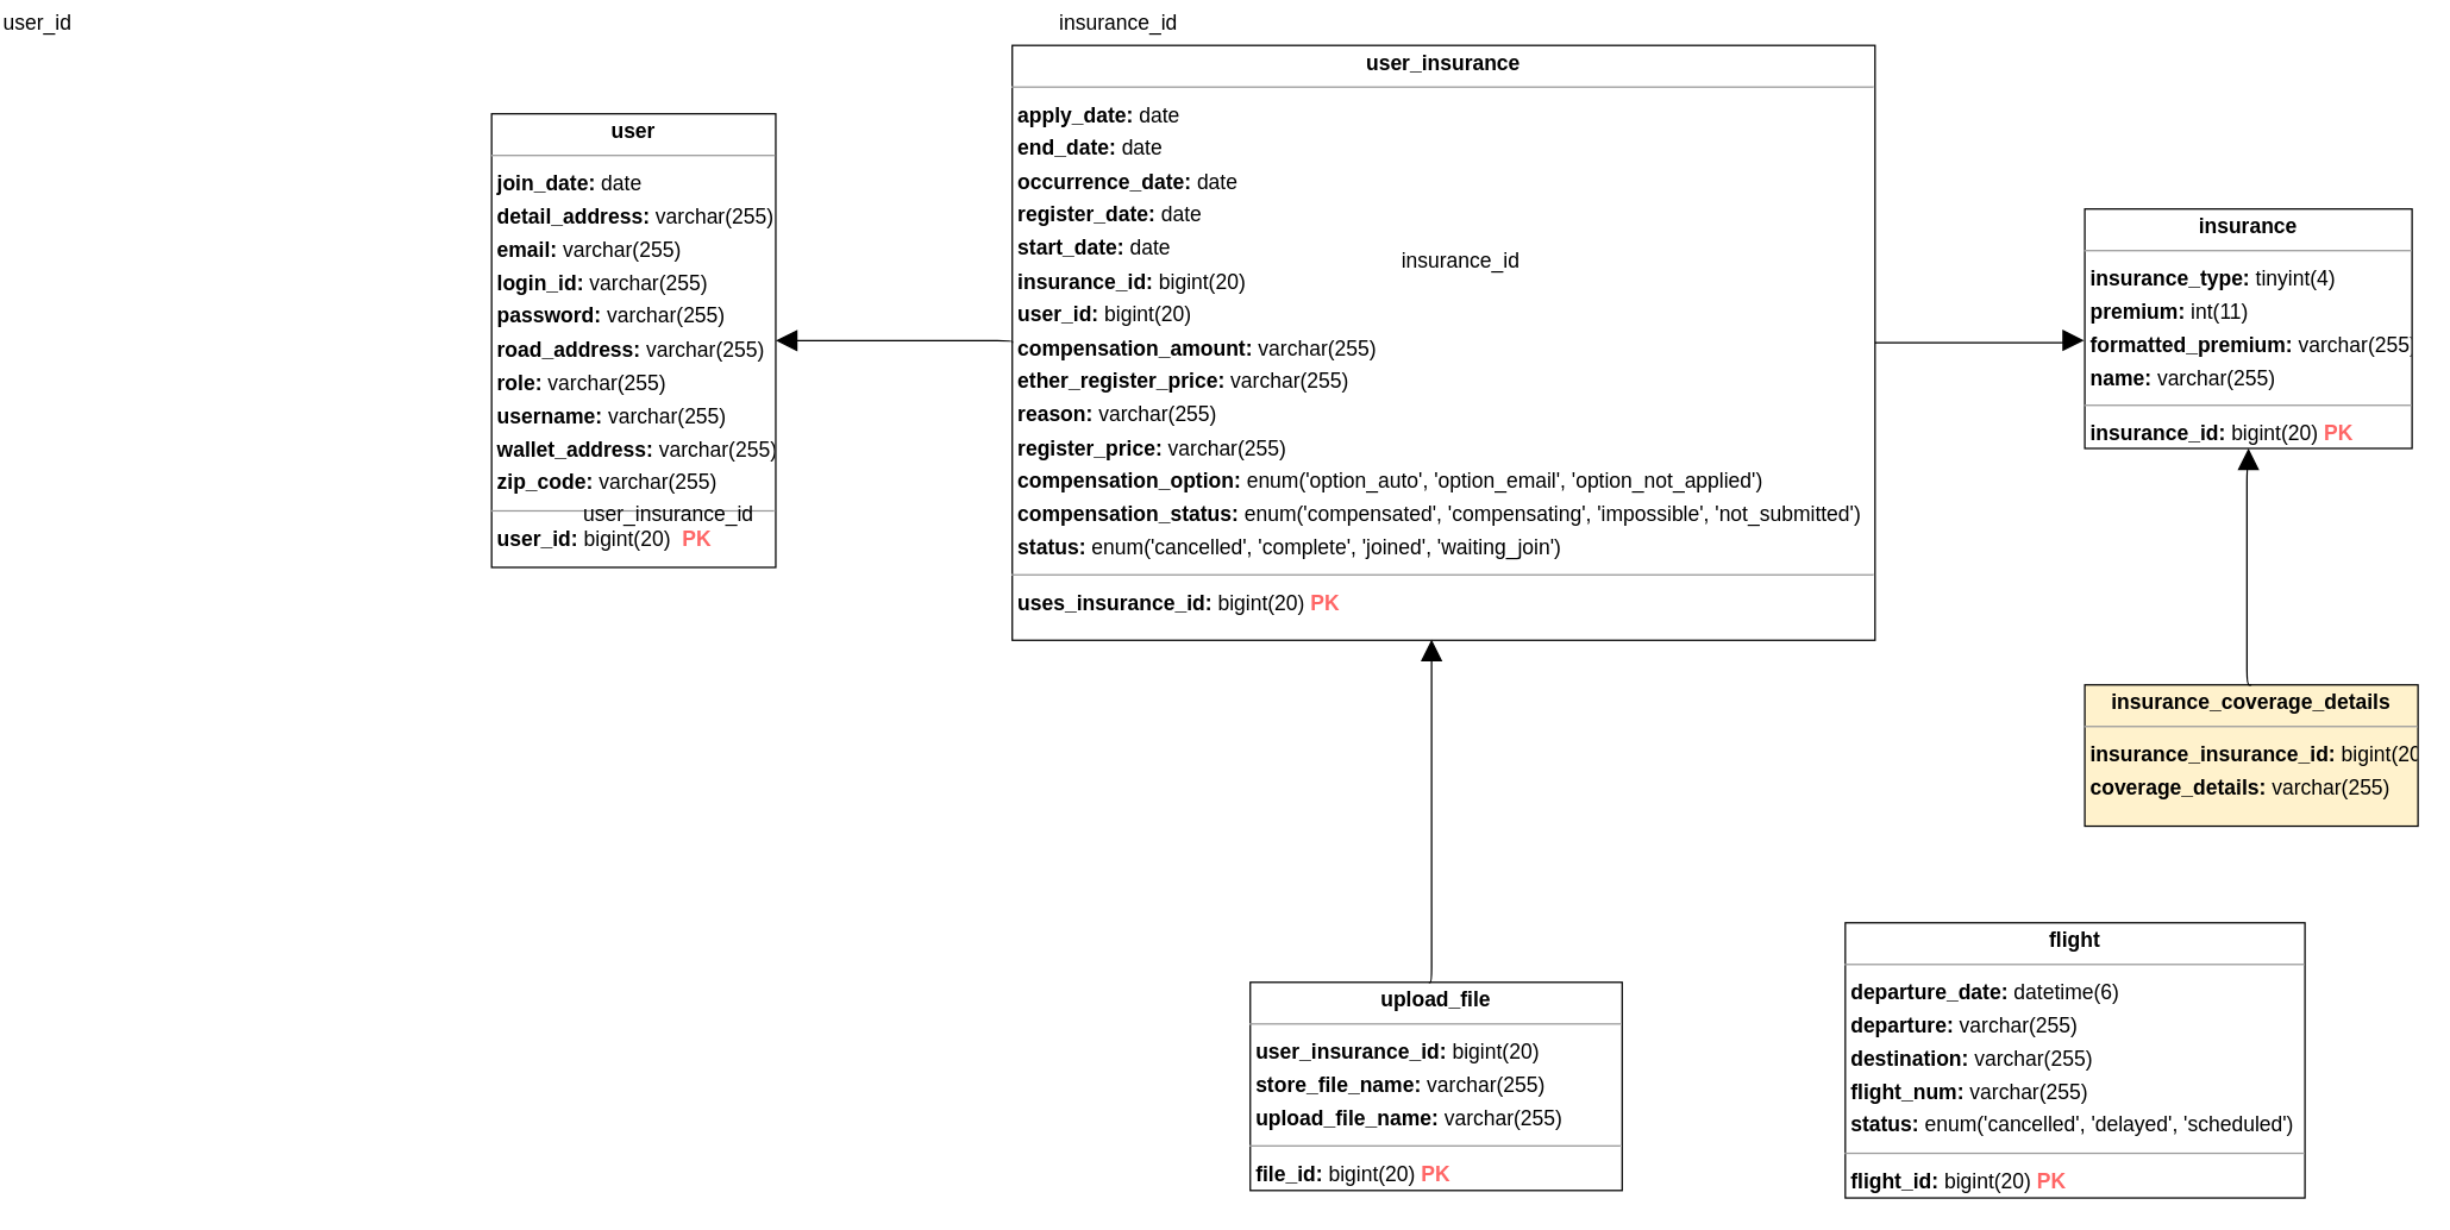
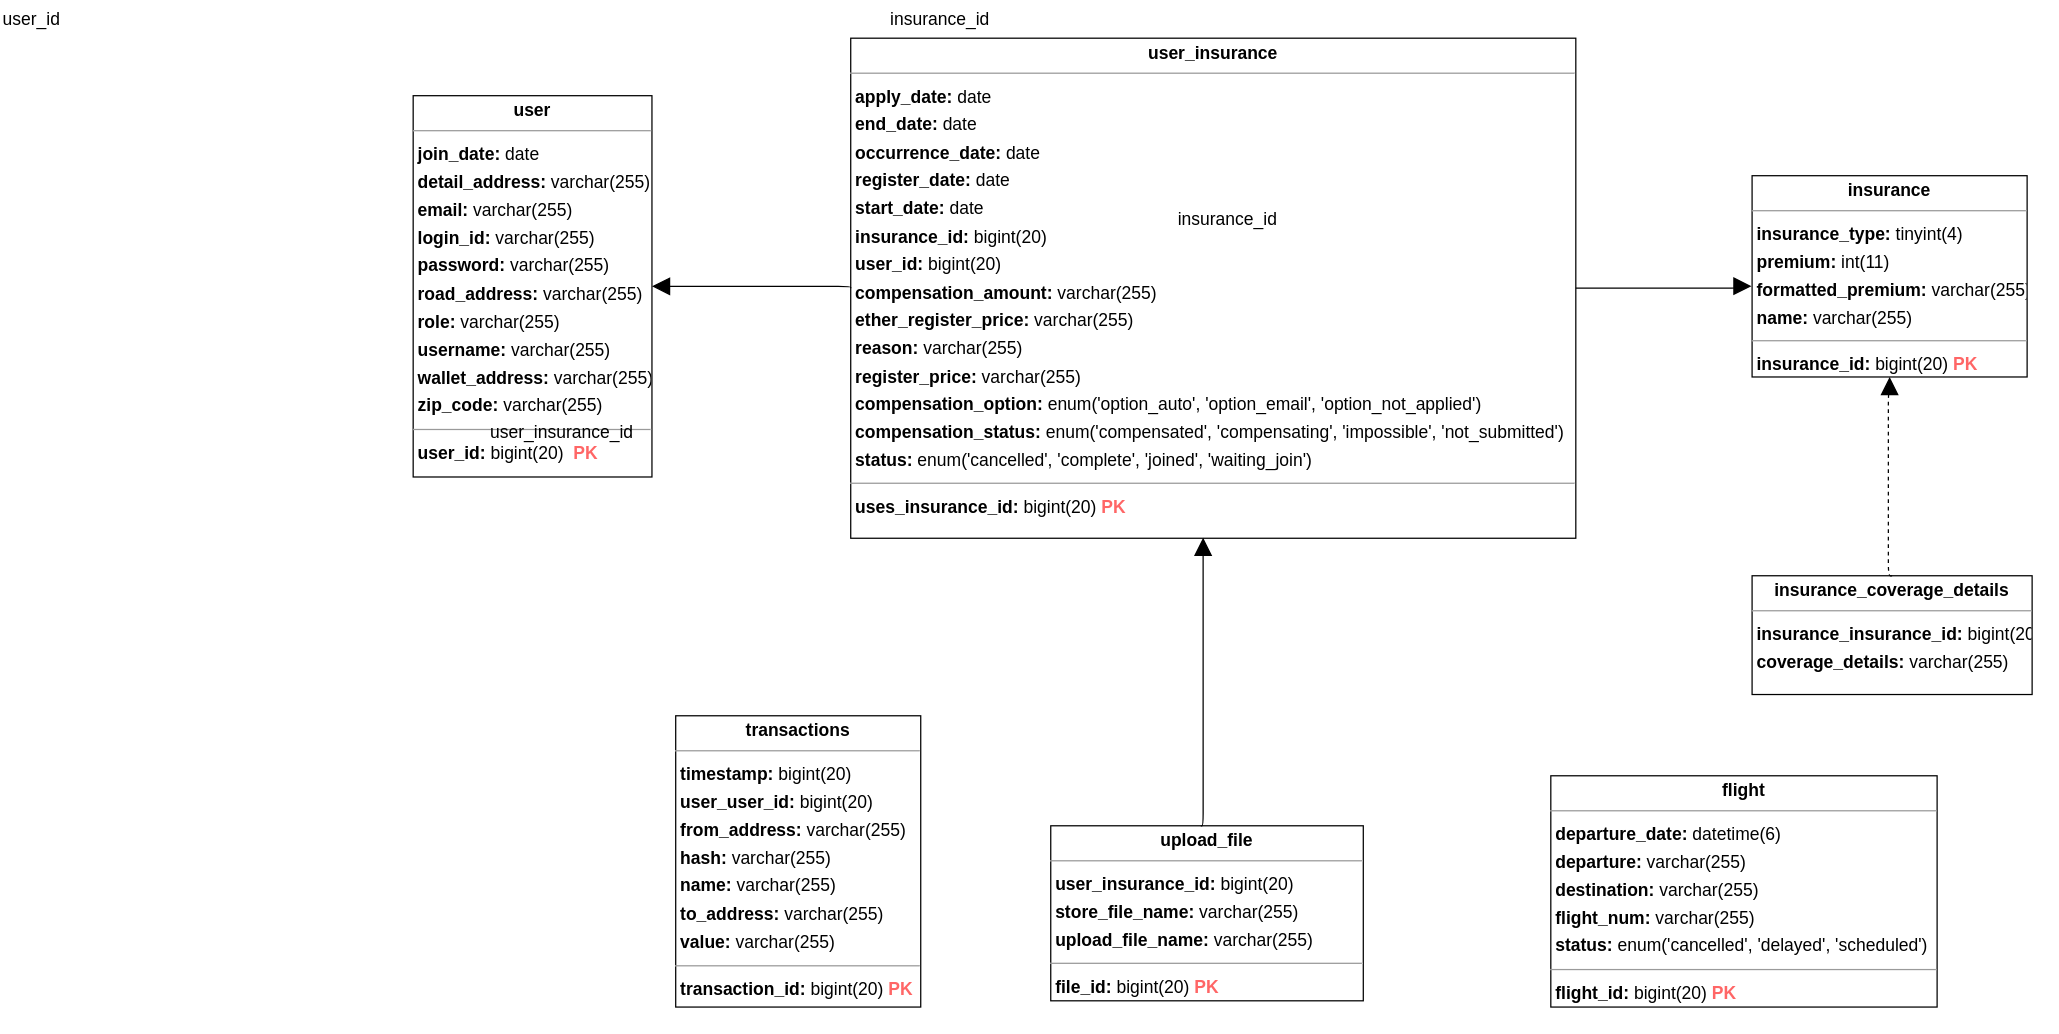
- <mxCell id="9" value="" style="html=1;rounded=1;edgeStyle=orthogonalEdgeStyle;dashed=0;startArrow=none;endArrow=block;endSize=12;exitX=0.5;exitY=0;exitDx=0;exitDy=0;entryX=0.5;entryY=1;entryDx=0;entryDy=0;labelBackgroundColor=none;fontColor=default;" parent="1" source="4" target="3" edge="1"><mxGeometry width="50" height="50" relative="1" as="geometry"><Array as="points"><mxPoint x="1200" y="450" /><mxPoint x="1200" y="304" /></Array></mxGeometry></mxCell>
+ <mxCell id="9" value="" style="html=1;rounded=1;edgeStyle=orthogonalEdgeStyle;dashed=1;startArrow=none;endArrow=block;endSize=12;exitX=0.5;exitY=0;exitDx=0;exitDy=0;entryX=0.5;entryY=1;entryDx=0;entryDy=0;labelBackgroundColor=none;fontColor=default;" parent="1" source="4" target="3" edge="1"><mxGeometry width="50" height="50" relative="1" as="geometry"><Array as="points"><mxPoint x="1200" y="450" /><mxPoint x="1200" y="304" /></Array></mxGeometry></mxCell>
- <mxCell id="4" value="&lt;p style=&quot;margin:0px;margin-top:4px;text-align:center;&quot;&gt;&lt;b&gt;insurance_coverage_details&lt;/b&gt;&lt;/p&gt;&lt;hr size=&quot;1&quot;&gt;&lt;p style=&quot;margin:0 0 0 4px;line-height:1.6;&quot;&gt;&lt;b&gt; insurance_insurance_id: &lt;/b&gt;bigint(20)&lt;br&gt;&lt;b&gt; coverage_details:&lt;/b&gt; varchar(255)&lt;/p&gt;" style="verticalAlign=top;align=left;overflow=fill;fontSize=14;fontFamily=Helvetica;html=1;rounded=0;shadow=0;comic=0;labelBackgroundColor=none;strokeWidth=1;fillColor=#fff2cc;" parent="1" vertex="1"><mxGeometry x="1091" y="450" width="224" height="95" as="geometry" /></mxCell>
+ <mxCell id="4" value="&lt;p style=&quot;margin:0px;margin-top:4px;text-align:center;&quot;&gt;&lt;b&gt;insurance_coverage_details&lt;/b&gt;&lt;/p&gt;&lt;hr size=&quot;1&quot;&gt;&lt;p style=&quot;margin:0 0 0 4px;line-height:1.6;&quot;&gt;&lt;b&gt; insurance_insurance_id: &lt;/b&gt;bigint(20)&lt;br&gt;&lt;b&gt; coverage_details:&lt;/b&gt; varchar(255)&lt;/p&gt;" style="verticalAlign=top;align=left;overflow=fill;fontSize=14;fontFamily=Helvetica;html=1;rounded=0;shadow=0;comic=0;labelBackgroundColor=none;strokeWidth=1;" parent="1" vertex="1"><mxGeometry x="1091" y="450" width="224" height="95" as="geometry" /></mxCell>
+ <mxCell id="5" value="&lt;p style=&quot;margin:0px;margin-top:4px;text-align:center;&quot;&gt;&lt;b&gt;transactions&lt;/b&gt;&lt;/p&gt;&lt;hr size=&quot;1&quot;&gt;&lt;p style=&quot;margin:0 0 0 4px;line-height:1.6;&quot;&gt;&lt;b&gt; timestamp:&lt;/b&gt; bigint(20)&lt;br&gt;&lt;b&gt; user_user_id:&lt;/b&gt; bigint(20)&lt;br&gt;&lt;b&gt; from_address:&lt;/b&gt; varchar(255)&lt;br&gt;&lt;b&gt; hash:&lt;/b&gt; varchar(255)&lt;br&gt;&lt;b&gt; name:&lt;/b&gt; varchar(255)&lt;br&gt;&lt;b&gt; to_address:&lt;/b&gt; varchar(255)&lt;br&gt;&lt;b&gt; value:&lt;/b&gt; varchar(255)&lt;/p&gt;&lt;hr size=&quot;1&quot;&gt;&lt;p style=&quot;margin:0 0 0 4px;line-height:1.6;&quot;&gt;&lt;b&gt; transaction_id:&lt;/b&gt; bigint(20) &lt;b&gt;&lt;font color=&quot;#ff6666&quot;&gt;PK&lt;/font&gt;&lt;/b&gt;&lt;/p&gt;" style="verticalAlign=top;align=left;overflow=fill;fontSize=14;fontFamily=Helvetica;html=1;rounded=0;shadow=0;comic=0;labelBackgroundColor=none;strokeWidth=1;" parent="1" vertex="1"><mxGeometry x="230" y="562" width="196" height="233" as="geometry" /></mxCell>
